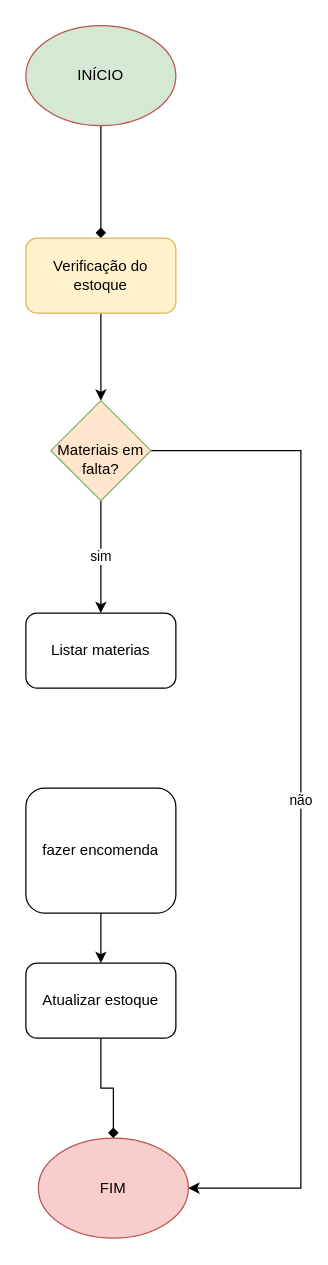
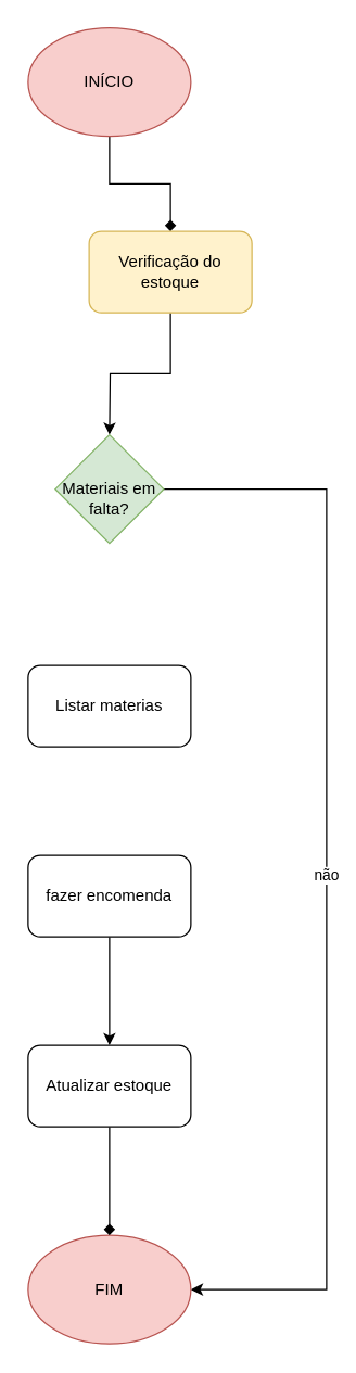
- <mxCell id="3" value="INÍCIO" style="ellipse;whiteSpace=wrap;html=1;fillColor=#d5e8d4;strokeColor=#b85450;" vertex="1" parent="1"><mxGeometry x="20" y="20" width="120" height="80" as="geometry" /></mxCell>
+ <mxCell id="3" value="INÍCIO" style="ellipse;whiteSpace=wrap;html=1;fillColor=#f8cecc;strokeColor=#b85450;" vertex="1" parent="1"><mxGeometry x="20" y="20" width="120" height="80" as="geometry" /></mxCell>
- <mxCell id="5" value="Verificação do estoque" style="rounded=1;whiteSpace=wrap;html=1;fillColor=#fff2cc;strokeColor=#d6b656;" vertex="1" parent="1"><mxGeometry x="20" y="190" width="120" height="60" as="geometry" /></mxCell>
+ <mxCell id="5" value="Verificação do estoque" style="rounded=1;whiteSpace=wrap;html=1;fillColor=#fff2cc;strokeColor=#d6b656;" vertex="1" parent="1"><mxGeometry x="65" y="170" width="120" height="60" as="geometry" /></mxCell>
- <mxCell id="8" value="&lt;div&gt;&lt;br&gt;&lt;/div&gt;Materiais em falta?" style="rhombus;whiteSpace=wrap;html=1;fillColor=#ffe6cc;strokeColor=#82b366;" vertex="1" parent="1"><mxGeometry x="40" y="320" width="80" height="80" as="geometry" /></mxCell>
+ <mxCell id="8" value="&lt;div&gt;&lt;br&gt;&lt;/div&gt;Materiais em falta?" style="rhombus;whiteSpace=wrap;html=1;fillColor=#d5e8d4;strokeColor=#82b366;" vertex="1" parent="1"><mxGeometry x="40" y="320" width="80" height="80" as="geometry" /></mxCell>
- <mxCell id="7" value="sim" style="edgeStyle=orthogonalEdgeStyle;rounded=0;orthogonalLoop=1;jettySize=auto;html=1;" edge="1" parent="1" source="8" target="9"><mxGeometry relative="1" as="geometry" /></mxCell>
- <mxCell id="11" value="fazer encomenda" style="rounded=1;whiteSpace=wrap;html=1;" vertex="1" parent="1"><mxGeometry x="20" y="630" width="120" height="100" as="geometry" /></mxCell>
+ <mxCell id="11" value="fazer encomenda" style="rounded=1;whiteSpace=wrap;html=1;" vertex="1" parent="1"><mxGeometry x="20" y="630" width="120" height="60" as="geometry" /></mxCell>
- <mxCell id="12" value="FIM" style="ellipse;whiteSpace=wrap;html=1;fillColor=#f8cecc;strokeColor=#b85450;" vertex="1" parent="1"><mxGeometry x="30" y="910" width="120" height="80" as="geometry" /></mxCell>
+ <mxCell id="12" value="FIM" style="ellipse;whiteSpace=wrap;html=1;fillColor=#f8cecc;strokeColor=#b85450;" vertex="1" parent="1"><mxGeometry x="20" y="910" width="120" height="80" as="geometry" /></mxCell>
